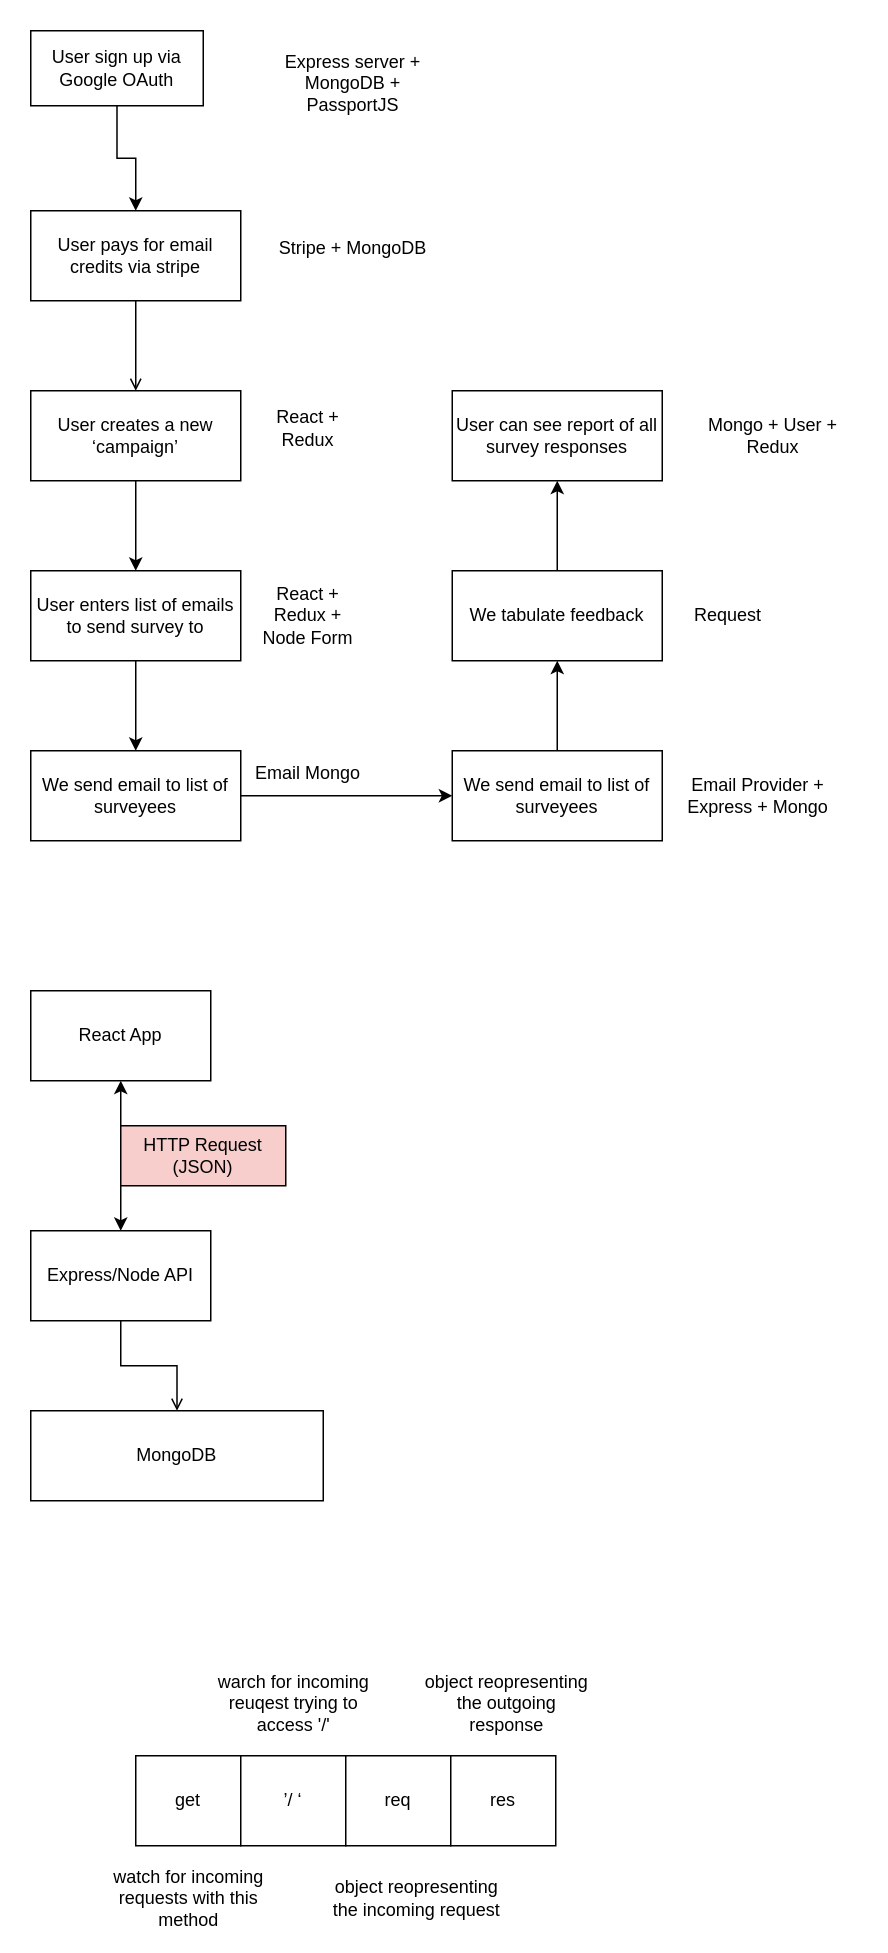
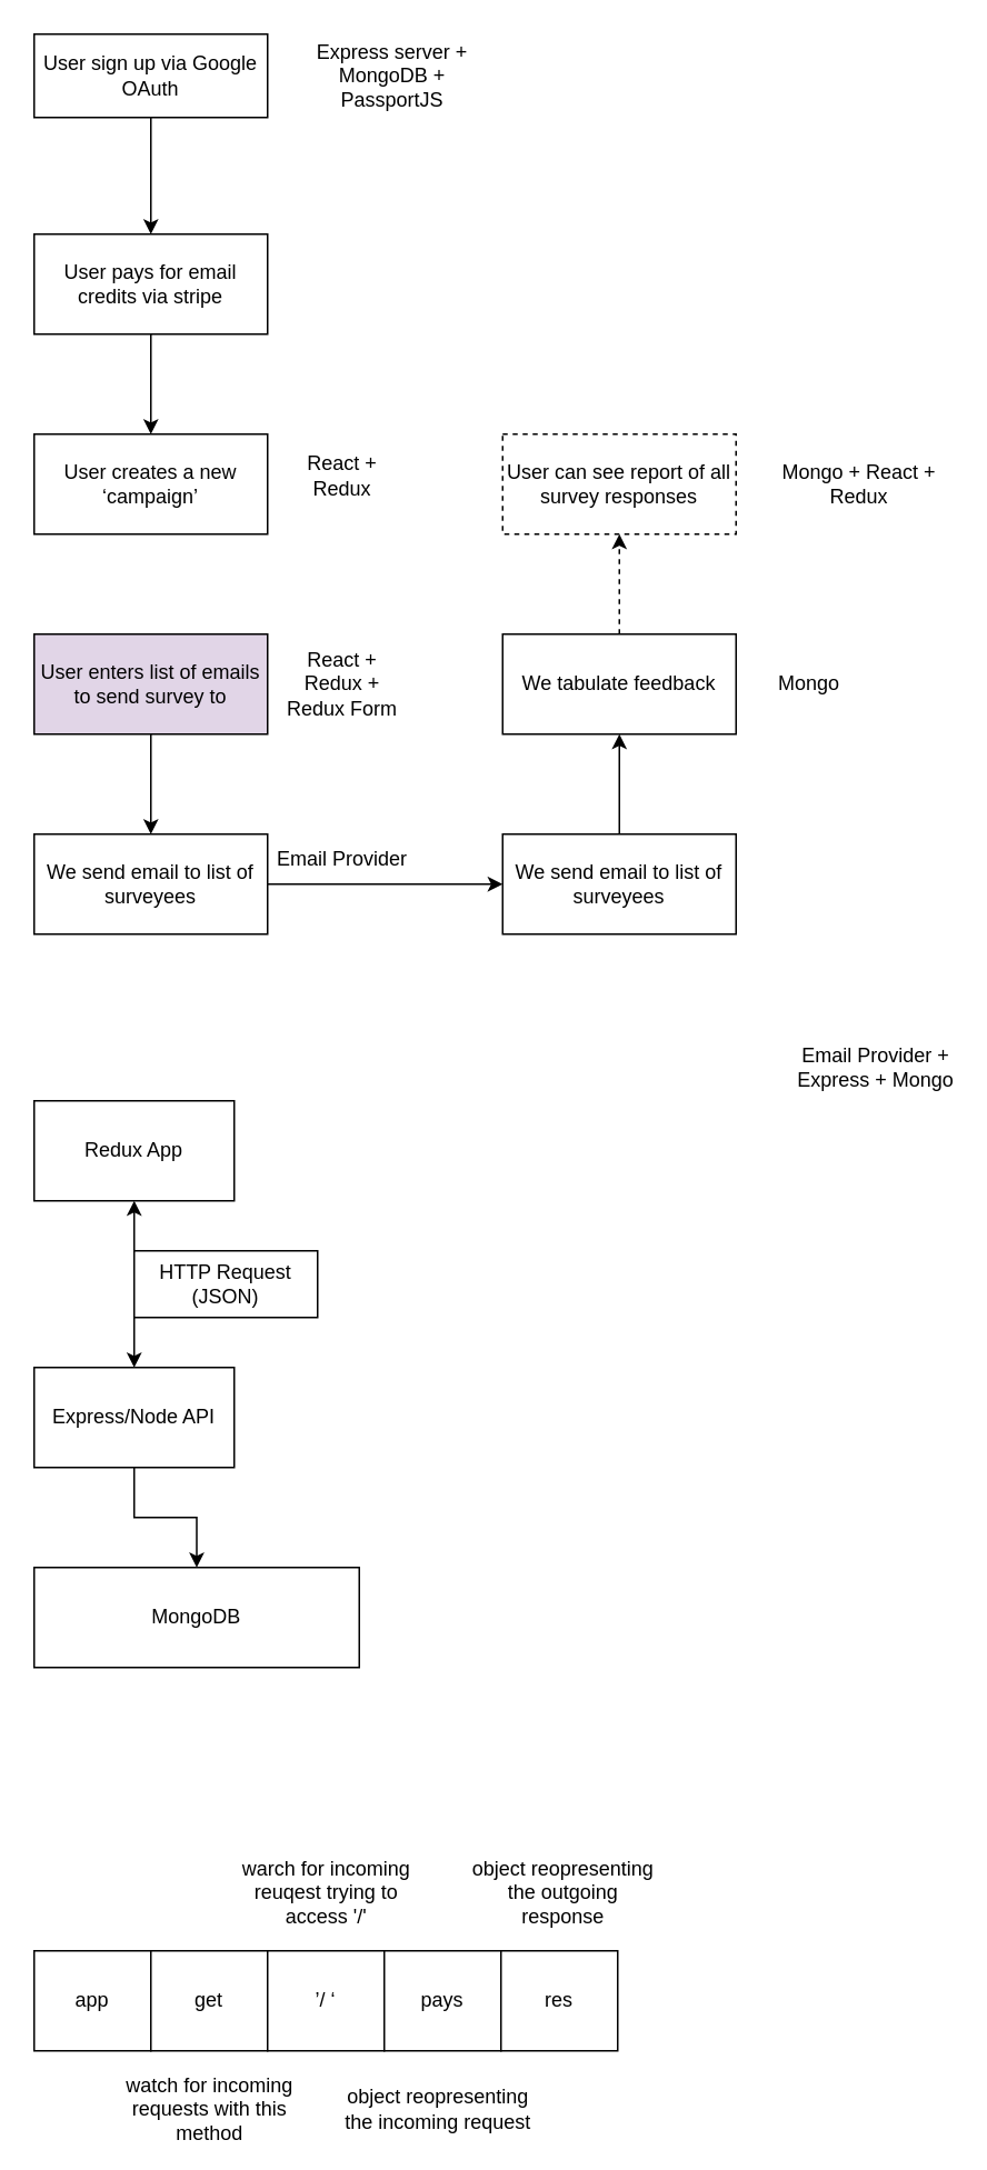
- <mxCell id="3" value="User sign up via Google OAuth" style="rounded=0;whiteSpace=wrap;html=1;" vertex="1" parent="1"><mxGeometry x="20" y="20" width="115" height="50" as="geometry" /></mxCell>
+ <mxCell id="3" value="User sign up via Google OAuth" style="rounded=0;whiteSpace=wrap;html=1;" vertex="1" parent="1"><mxGeometry x="20" y="20" width="140" height="50" as="geometry" /></mxCell>
- <mxCell id="17" value="Express server + MongoDB + PassportJS" style="text;html=1;strokeColor=none;fillColor=none;align=center;verticalAlign=middle;whiteSpace=wrap;rounded=0;" vertex="1" parent="1"><mxGeometry x="180" y="40" width="110" height="30" as="geometry" /></mxCell>
+ <mxCell id="17" value="Express server + MongoDB + PassportJS" style="text;html=1;strokeColor=none;fillColor=none;align=center;verticalAlign=middle;whiteSpace=wrap;rounded=0;" vertex="1" parent="1"><mxGeometry x="180" y="30" width="110" height="30" as="geometry" /></mxCell>
- <mxCell id="18" value="Stripe + MongoDB" style="text;html=1;strokeColor=none;fillColor=none;align=center;verticalAlign=middle;whiteSpace=wrap;rounded=0;" vertex="1" parent="1"><mxGeometry x="180" y="150" width="110" height="30" as="geometry" /></mxCell>
- <mxCell id="4" style="edgeStyle=orthogonalEdgeStyle;rounded=0;orthogonalLoop=1;jettySize=auto;html=1;exitX=0.5;exitY=1;exitDx=0;exitDy=0;entryX=0.5;entryY=0;entryDx=0;entryDy=0;endArrow=open;" edge="1" parent="1" source="5" target="7"><mxGeometry relative="1" as="geometry" /></mxCell>
+ <mxCell id="4" style="edgeStyle=orthogonalEdgeStyle;rounded=0;orthogonalLoop=1;jettySize=auto;html=1;exitX=0.5;exitY=1;exitDx=0;exitDy=0;entryX=0.5;entryY=0;entryDx=0;entryDy=0;" edge="1" parent="1" source="5" target="7"><mxGeometry relative="1" as="geometry" /></mxCell>
- <mxCell id="16" value="User can see report of all survey responses" style="rounded=0;whiteSpace=wrap;html=1;" vertex="1" parent="1"><mxGeometry x="301" y="260" width="140" height="60" as="geometry" /></mxCell>
+ <mxCell id="16" value="User can see report of all survey responses" style="rounded=0;whiteSpace=wrap;html=1;dashed=1;" vertex="1" parent="1"><mxGeometry x="301" y="260" width="140" height="60" as="geometry" /></mxCell>
- <mxCell id="24" value="Mongo + User + Redux" style="text;html=1;strokeColor=none;fillColor=none;align=center;verticalAlign=middle;whiteSpace=wrap;rounded=0;" vertex="1" parent="1"><mxGeometry x="460" y="275" width="110" height="30" as="geometry" /></mxCell>
+ <mxCell id="24" value="Mongo + React + Redux" style="text;html=1;strokeColor=none;fillColor=none;align=center;verticalAlign=middle;whiteSpace=wrap;rounded=0;" vertex="1" parent="1"><mxGeometry x="460" y="275" width="110" height="30" as="geometry" /></mxCell>
- <mxCell id="6" style="edgeStyle=orthogonalEdgeStyle;rounded=0;orthogonalLoop=1;jettySize=auto;html=1;exitX=0.5;exitY=1;exitDx=0;exitDy=0;" edge="1" parent="1" source="7" target="9"><mxGeometry relative="1" as="geometry" /></mxCell>
- <mxCell id="14" style="edgeStyle=orthogonalEdgeStyle;rounded=0;orthogonalLoop=1;jettySize=auto;html=1;exitX=0.5;exitY=0;exitDx=0;exitDy=0;entryX=0.5;entryY=1;entryDx=0;entryDy=0;" edge="1" parent="1" source="15" target="16"><mxGeometry relative="1" as="geometry" /></mxCell>
+ <mxCell id="14" style="edgeStyle=orthogonalEdgeStyle;rounded=0;orthogonalLoop=1;jettySize=auto;html=1;exitX=0.5;exitY=0;exitDx=0;exitDy=0;entryX=0.5;entryY=1;entryDx=0;entryDy=0;dashed=1;" edge="1" parent="1" source="15" target="16"><mxGeometry relative="1" as="geometry" /></mxCell>
- <mxCell id="9" value="User enters list of emails to send survey to" style="rounded=0;whiteSpace=wrap;html=1;" vertex="1" parent="1"><mxGeometry x="20" y="380" width="140" height="60" as="geometry" /></mxCell>
+ <mxCell id="9" value="User enters list of emails to send survey to" style="rounded=0;whiteSpace=wrap;html=1;fillColor=#e1d5e7;" vertex="1" parent="1"><mxGeometry x="20" y="380" width="140" height="60" as="geometry" /></mxCell>
- <mxCell id="20" value="React +&lt;br&gt;Redux +&lt;br&gt;Node Form" style="text;html=1;strokeColor=none;fillColor=none;align=center;verticalAlign=middle;whiteSpace=wrap;rounded=0;" vertex="1" parent="1"><mxGeometry x="150" y="395" width="110" height="30" as="geometry" /></mxCell>
+ <mxCell id="20" value="React +&lt;br&gt;Redux +&lt;br&gt;Redux Form" style="text;html=1;strokeColor=none;fillColor=none;align=center;verticalAlign=middle;whiteSpace=wrap;rounded=0;" vertex="1" parent="1"><mxGeometry x="150" y="395" width="110" height="30" as="geometry" /></mxCell>
- <mxCell id="23" value="Request" style="text;html=1;strokeColor=none;fillColor=none;align=center;verticalAlign=middle;whiteSpace=wrap;rounded=0;" vertex="1" parent="1"><mxGeometry x="430" y="395" width="110" height="30" as="geometry" /></mxCell>
+ <mxCell id="23" value="Mongo" style="text;html=1;strokeColor=none;fillColor=none;align=center;verticalAlign=middle;whiteSpace=wrap;rounded=0;" vertex="1" parent="1"><mxGeometry x="430" y="395" width="110" height="30" as="geometry" /></mxCell>
- <mxCell id="21" value="Email Mongo" style="text;html=1;strokeColor=none;fillColor=none;align=center;verticalAlign=middle;whiteSpace=wrap;rounded=0;" vertex="1" parent="1"><mxGeometry x="150" y="500" width="110" height="30" as="geometry" /></mxCell>
+ <mxCell id="21" value="Email Provider" style="text;html=1;strokeColor=none;fillColor=none;align=center;verticalAlign=middle;whiteSpace=wrap;rounded=0;" vertex="1" parent="1"><mxGeometry x="150" y="500" width="110" height="30" as="geometry" /></mxCell>
- <mxCell id="22" value="Email Provider +&lt;br&gt;Express + Mongo" style="text;html=1;strokeColor=none;fillColor=none;align=center;verticalAlign=middle;whiteSpace=wrap;rounded=0;" vertex="1" parent="1"><mxGeometry x="450" y="515" width="110" height="30" as="geometry" /></mxCell>
+ <mxCell id="22" value="Email Provider +&lt;br&gt;Express + Mongo" style="text;html=1;strokeColor=none;fillColor=none;align=center;verticalAlign=middle;whiteSpace=wrap;rounded=0;" vertex="1" parent="1"><mxGeometry x="470" y="625" width="110" height="30" as="geometry" /></mxCell>
- <mxCell id="26" value="React App" style="rounded=0;whiteSpace=wrap;html=1;" vertex="1" parent="1"><mxGeometry x="20" y="660" width="120" height="60" as="geometry" /></mxCell>
+ <mxCell id="26" value="Redux App" style="rounded=0;whiteSpace=wrap;html=1;" vertex="1" parent="1"><mxGeometry x="20" y="660" width="120" height="60" as="geometry" /></mxCell>
- <mxCell id="30" value="HTTP Request (JSON)" style="rounded=0;whiteSpace=wrap;html=1;fillColor=#f8cecc;" vertex="1" parent="1"><mxGeometry x="80" y="750" width="110" height="40" as="geometry" /></mxCell>
+ <mxCell id="30" value="HTTP Request (JSON)" style="rounded=0;whiteSpace=wrap;html=1;" vertex="1" parent="1"><mxGeometry x="80" y="750" width="110" height="40" as="geometry" /></mxCell>
- <mxCell id="27" style="edgeStyle=orthogonalEdgeStyle;rounded=0;orthogonalLoop=1;jettySize=auto;html=1;endArrow=open;" edge="1" parent="1" source="28" target="29"><mxGeometry relative="1" as="geometry" /></mxCell>
+ <mxCell id="27" style="edgeStyle=orthogonalEdgeStyle;rounded=0;orthogonalLoop=1;jettySize=auto;html=1;" edge="1" parent="1" source="28" target="29"><mxGeometry relative="1" as="geometry" /></mxCell>
+ <mxCell id="31" value="app" style="rounded=0;whiteSpace=wrap;html=1;" vertex="1" parent="1"><mxGeometry x="20" y="1170" width="70" height="60" as="geometry" /></mxCell>
- <mxCell id="34" value="req" style="rounded=0;whiteSpace=wrap;html=1;" vertex="1" parent="1"><mxGeometry x="230" y="1170" width="70" height="60" as="geometry" /></mxCell>
+ <mxCell id="34" value="pays" style="rounded=0;whiteSpace=wrap;html=1;" vertex="1" parent="1"><mxGeometry x="230" y="1170" width="70" height="60" as="geometry" /></mxCell>
- <mxCell id="38" value="object reopresenting the incoming request" style="text;html=1;strokeColor=none;fillColor=none;align=center;verticalAlign=middle;whiteSpace=wrap;rounded=0;" vertex="1" parent="1"><mxGeometry x="220" y="1250" width="115" height="30" as="geometry" /></mxCell>
+ <mxCell id="38" value="object reopresenting the incoming request" style="text;html=1;strokeColor=none;fillColor=none;align=center;verticalAlign=middle;whiteSpace=wrap;rounded=0;" vertex="1" parent="1"><mxGeometry x="205" y="1250" width="115" height="30" as="geometry" /></mxCell>
